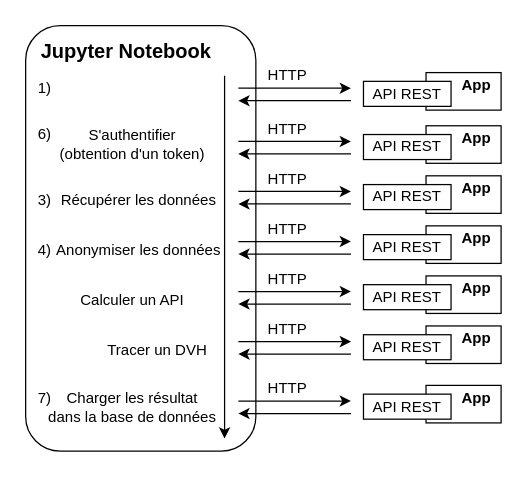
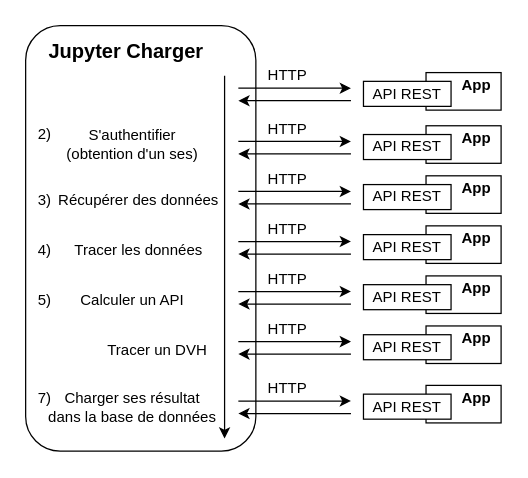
- <mxCell id="52" value="Jupyter Notebook" style="text;html=1;align=center;verticalAlign=middle;resizable=0;points=[];autosize=1;strokeColor=none;fillColor=none;fontStyle=1;fontSize=16;" vertex="1" parent="1"><mxGeometry x="25" y="30" width="150" height="20" as="geometry" /></mxCell>
+ <mxCell id="52" value="Jupyter Charger" style="text;html=1;align=center;verticalAlign=middle;resizable=0;points=[];autosize=1;strokeColor=none;fillColor=none;fontStyle=1;fontSize=16;" vertex="1" parent="1"><mxGeometry x="25" y="30" width="150" height="20" as="geometry" /></mxCell>
- <mxCell id="53" value="&lt;font style=&quot;font-size: 12px&quot;&gt;1)&lt;/font&gt;" style="text;html=1;align=center;verticalAlign=middle;resizable=0;points=[];autosize=1;strokeColor=none;fillColor=none;fontSize=16;" vertex="1" parent="1"><mxGeometry x="20" y="52.5" width="30" height="30" as="geometry" /></mxCell>
- <mxCell id="54" value="&lt;font style=&quot;font-size: 12px&quot;&gt;6)&lt;/font&gt;" style="text;html=1;align=center;verticalAlign=middle;resizable=0;points=[];autosize=1;strokeColor=none;fillColor=none;fontSize=16;" vertex="1" parent="1"><mxGeometry x="20" y="90" width="30" height="30" as="geometry" /></mxCell>
+ <mxCell id="54" value="&lt;font style=&quot;font-size: 12px&quot;&gt;2)&lt;/font&gt;" style="text;html=1;align=center;verticalAlign=middle;resizable=0;points=[];autosize=1;strokeColor=none;fillColor=none;fontSize=16;" vertex="1" parent="1"><mxGeometry x="20" y="90" width="30" height="30" as="geometry" /></mxCell>
- <mxCell id="5" value="S'authentifier&lt;br&gt;(obtention d'un token)" style="text;html=1;align=center;verticalAlign=middle;resizable=0;points=[];autosize=1;strokeColor=none;fillColor=none;" vertex="1" parent="1"><mxGeometry x="40" y="100" width="130" height="30" as="geometry" /></mxCell>
+ <mxCell id="5" value="S'authentifier&lt;br&gt;(obtention d'un ses)" style="text;html=1;align=center;verticalAlign=middle;resizable=0;points=[];autosize=1;strokeColor=none;fillColor=none;" vertex="1" parent="1"><mxGeometry x="40" y="100" width="130" height="30" as="geometry" /></mxCell>
- <mxCell id="6" value="Récupérer les données" style="text;html=1;align=center;verticalAlign=middle;resizable=0;points=[];autosize=1;strokeColor=none;fillColor=none;" vertex="1" parent="1"><mxGeometry x="40" y="150" width="140" height="20" as="geometry" /></mxCell>
+ <mxCell id="6" value="Récupérer des données" style="text;html=1;align=center;verticalAlign=middle;resizable=0;points=[];autosize=1;strokeColor=none;fillColor=none;" vertex="1" parent="1"><mxGeometry x="40" y="150" width="140" height="20" as="geometry" /></mxCell>
- <mxCell id="7" value="Anonymiser les données" style="text;html=1;align=center;verticalAlign=middle;resizable=0;points=[];autosize=1;strokeColor=none;fillColor=none;" vertex="1" parent="1"><mxGeometry x="35" y="190" width="150" height="20" as="geometry" /></mxCell>
+ <mxCell id="7" value="Tracer les données" style="text;html=1;align=center;verticalAlign=middle;resizable=0;points=[];autosize=1;strokeColor=none;fillColor=none;" vertex="1" parent="1"><mxGeometry x="35" y="190" width="150" height="20" as="geometry" /></mxCell>
+ <mxCell id="57" value="&lt;font style=&quot;font-size: 12px&quot;&gt;5)&lt;br&gt;&lt;/font&gt;" style="text;html=1;align=center;verticalAlign=middle;resizable=0;points=[];autosize=1;strokeColor=none;fillColor=none;fontSize=16;" vertex="1" parent="1"><mxGeometry x="20" y="222.5" width="30" height="30" as="geometry" /></mxCell>
- <mxCell id="10" value="Charger les résultat&lt;br&gt;dans la base de données" style="text;html=1;align=center;verticalAlign=middle;resizable=0;points=[];autosize=1;strokeColor=none;fillColor=none;" vertex="1" parent="1"><mxGeometry x="30" y="310" width="150" height="30" as="geometry" /></mxCell>
+ <mxCell id="10" value="Charger ses résultat&lt;br&gt;dans la base de données" style="text;html=1;align=center;verticalAlign=middle;resizable=0;points=[];autosize=1;strokeColor=none;fillColor=none;" vertex="1" parent="1"><mxGeometry x="30" y="310" width="150" height="30" as="geometry" /></mxCell>
